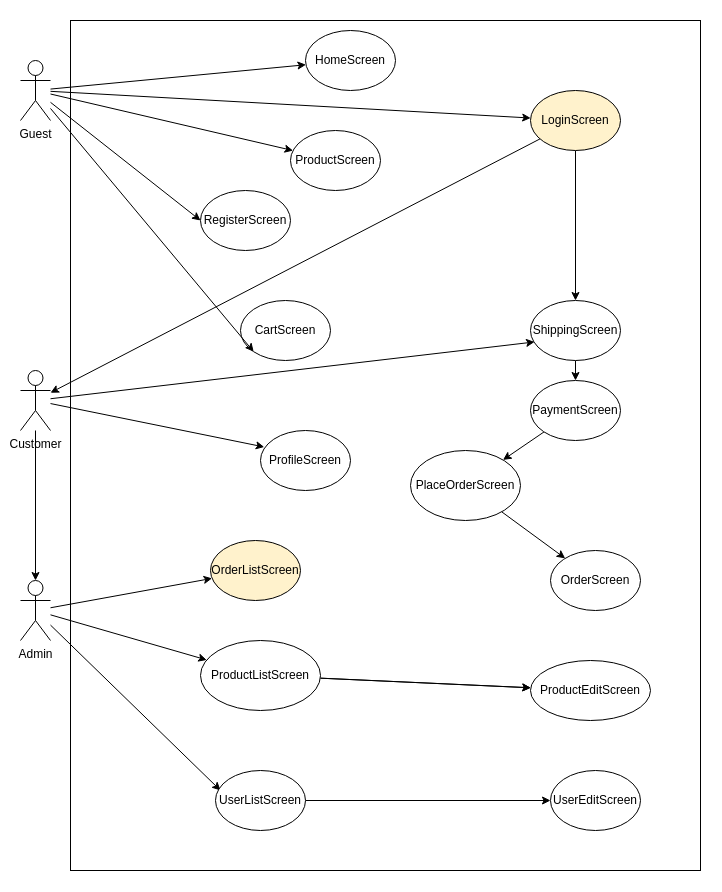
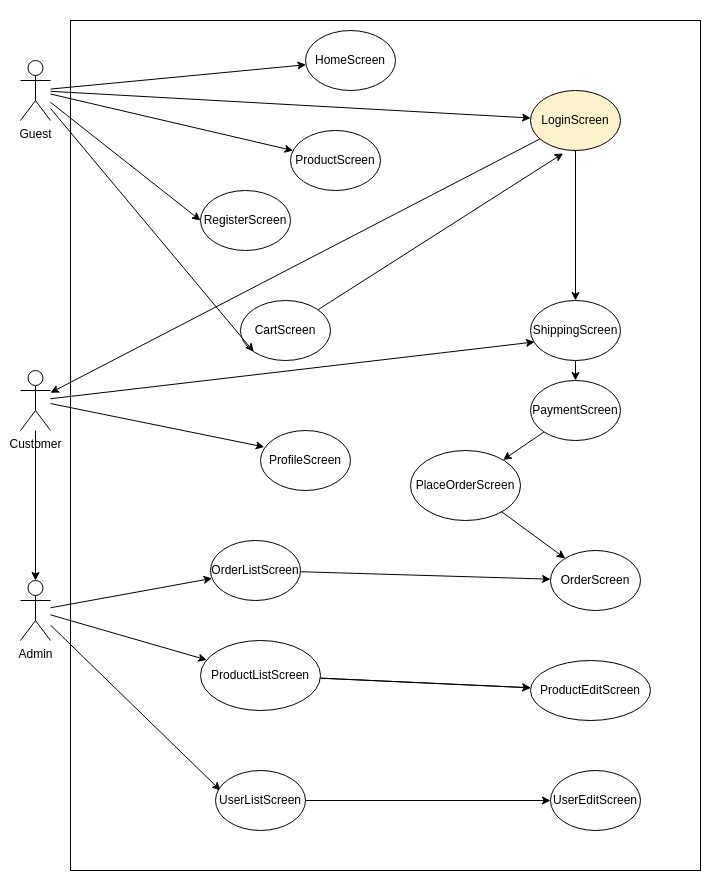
+ <mxCell id="8" style="edgeStyle=none;html=1;entryX=0.362;entryY=1.048;entryDx=0;entryDy=0;entryPerimeter=0;" edge="1" parent="1" source="9" target="12"><mxGeometry relative="1" as="geometry" /></mxCell>
- <mxCell id="34" value="OrderListScreen" style="ellipse;whiteSpace=wrap;html=1;fillColor=#fff2cc;" vertex="1" parent="1"><mxGeometry x="210" y="540" width="90" height="60" as="geometry" /></mxCell>
+ <mxCell id="34" value="OrderListScreen" style="ellipse;whiteSpace=wrap;html=1;" vertex="1" parent="1"><mxGeometry x="210" y="540" width="90" height="60" as="geometry" /></mxCell>
+ <mxCell id="33" style="edgeStyle=none;html=1;" edge="1" parent="1" source="34" target="13"><mxGeometry relative="1" as="geometry" /></mxCell>
